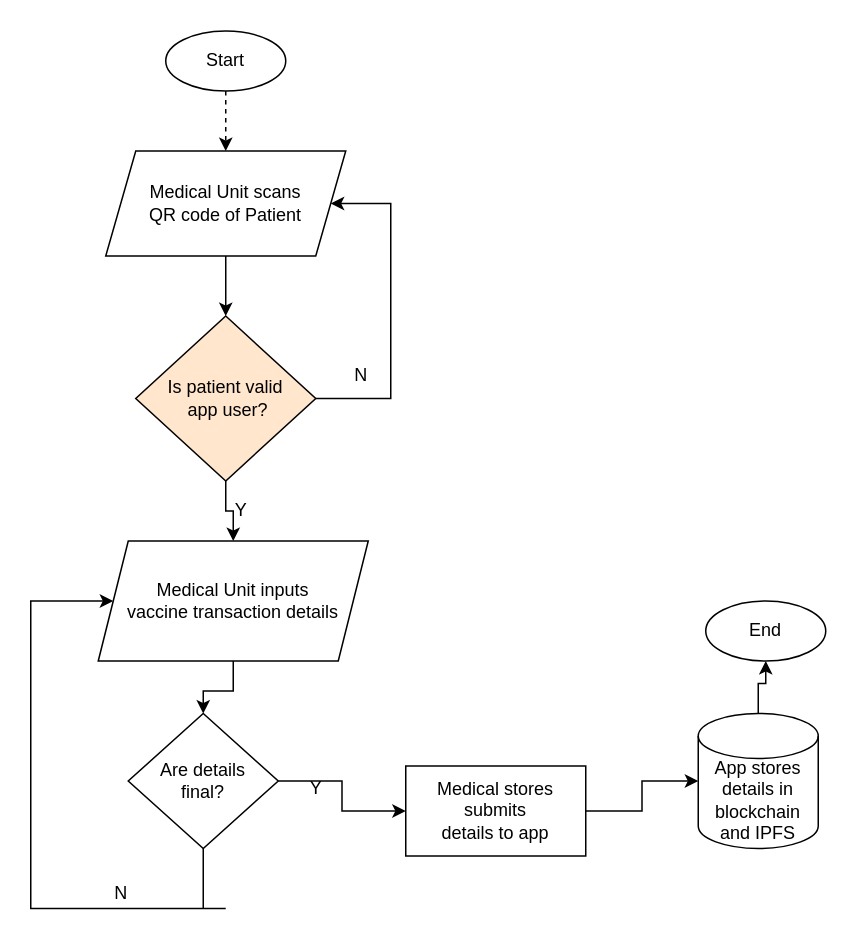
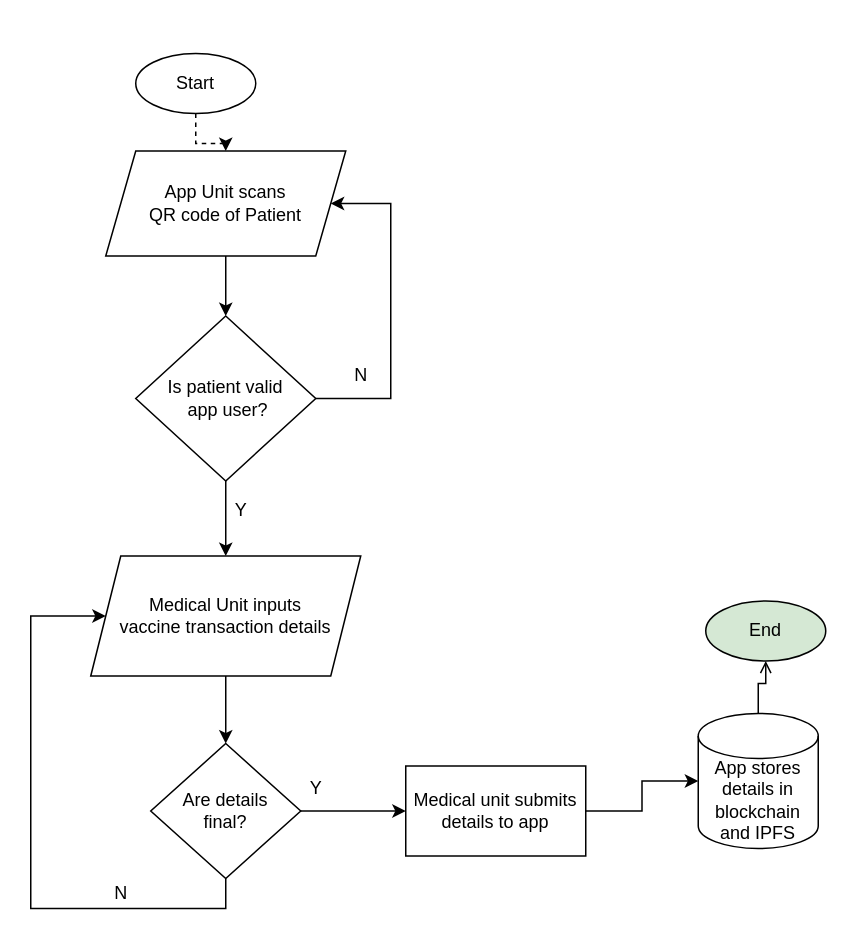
- <mxCell id="3" value="Start" style="ellipse;whiteSpace=wrap;html=1;" parent="1" vertex="1"><mxGeometry x="110" y="20" width="80" height="40" as="geometry" /></mxCell>
+ <mxCell id="3" value="Start" style="ellipse;whiteSpace=wrap;html=1;" parent="1" vertex="1"><mxGeometry x="90" y="35" width="80" height="40" as="geometry" /></mxCell>
- <mxCell id="5" value="Medical Unit scans &lt;br&gt;QR code of Patient" style="shape=parallelogram;perimeter=parallelogramPerimeter;whiteSpace=wrap;html=1;fixedSize=1;" parent="1" vertex="1"><mxGeometry x="70" y="100" width="160" height="70" as="geometry" /></mxCell>
+ <mxCell id="5" value="App Unit scans &lt;br&gt;QR code of Patient" style="shape=parallelogram;perimeter=parallelogramPerimeter;whiteSpace=wrap;html=1;fixedSize=1;" parent="1" vertex="1"><mxGeometry x="70" y="100" width="160" height="70" as="geometry" /></mxCell>
- <mxCell id="8" value="Is patient valid&lt;br&gt;&amp;nbsp;app user?" style="rhombus;whiteSpace=wrap;html=1;fillColor=#ffe6cc;" parent="1" vertex="1"><mxGeometry x="90" y="210" width="120" height="110" as="geometry" /></mxCell>
+ <mxCell id="8" value="Is patient valid&lt;br&gt;&amp;nbsp;app user?" style="rhombus;whiteSpace=wrap;html=1;" parent="1" vertex="1"><mxGeometry x="90" y="210" width="120" height="110" as="geometry" /></mxCell>
- <mxCell id="10" value="Medical Unit inputs&lt;br&gt;vaccine transaction details" style="shape=parallelogram;perimeter=parallelogramPerimeter;whiteSpace=wrap;html=1;fixedSize=1;" parent="1" vertex="1"><mxGeometry x="65" y="360" width="180" height="80" as="geometry" /></mxCell>
+ <mxCell id="10" value="Medical Unit inputs&lt;br&gt;vaccine transaction details" style="shape=parallelogram;perimeter=parallelogramPerimeter;whiteSpace=wrap;html=1;fixedSize=1;" parent="1" vertex="1"><mxGeometry x="60" y="370" width="180" height="80" as="geometry" /></mxCell>
- <mxCell id="18" value="End" style="ellipse;whiteSpace=wrap;html=1;" parent="1" vertex="1"><mxGeometry x="470" y="400" width="80" height="40" as="geometry" /></mxCell>
+ <mxCell id="18" value="End" style="ellipse;whiteSpace=wrap;html=1;fillColor=#d5e8d4;" parent="1" vertex="1"><mxGeometry x="470" y="400" width="80" height="40" as="geometry" /></mxCell>
- <mxCell id="16" value="" style="edgeStyle=orthogonalEdgeStyle;rounded=0;orthogonalLoop=1;jettySize=auto;html=1;" parent="1" source="17" target="18" edge="1"><mxGeometry relative="1" as="geometry" /></mxCell>
+ <mxCell id="16" value="" style="edgeStyle=orthogonalEdgeStyle;rounded=0;orthogonalLoop=1;jettySize=auto;html=1;endArrow=open;" parent="1" source="17" target="18" edge="1"><mxGeometry relative="1" as="geometry" /></mxCell>
- <mxCell id="13" value="Are details&lt;br&gt;final?" style="rhombus;whiteSpace=wrap;html=1;" parent="1" vertex="1"><mxGeometry x="85" y="475" width="100" height="90" as="geometry" /></mxCell>
+ <mxCell id="13" value="Are details&lt;br&gt;final?" style="rhombus;whiteSpace=wrap;html=1;" parent="1" vertex="1"><mxGeometry x="100" y="495" width="100" height="90" as="geometry" /></mxCell>
- <mxCell id="15" value="Medical stores submits&lt;br&gt;details to app" style="rounded=0;whiteSpace=wrap;html=1;" parent="1" vertex="1"><mxGeometry x="270" y="510" width="120" height="60" as="geometry" /></mxCell>
+ <mxCell id="15" value="Medical unit submits&lt;br&gt;details to app" style="rounded=0;whiteSpace=wrap;html=1;" parent="1" vertex="1"><mxGeometry x="270" y="510" width="120" height="60" as="geometry" /></mxCell>
